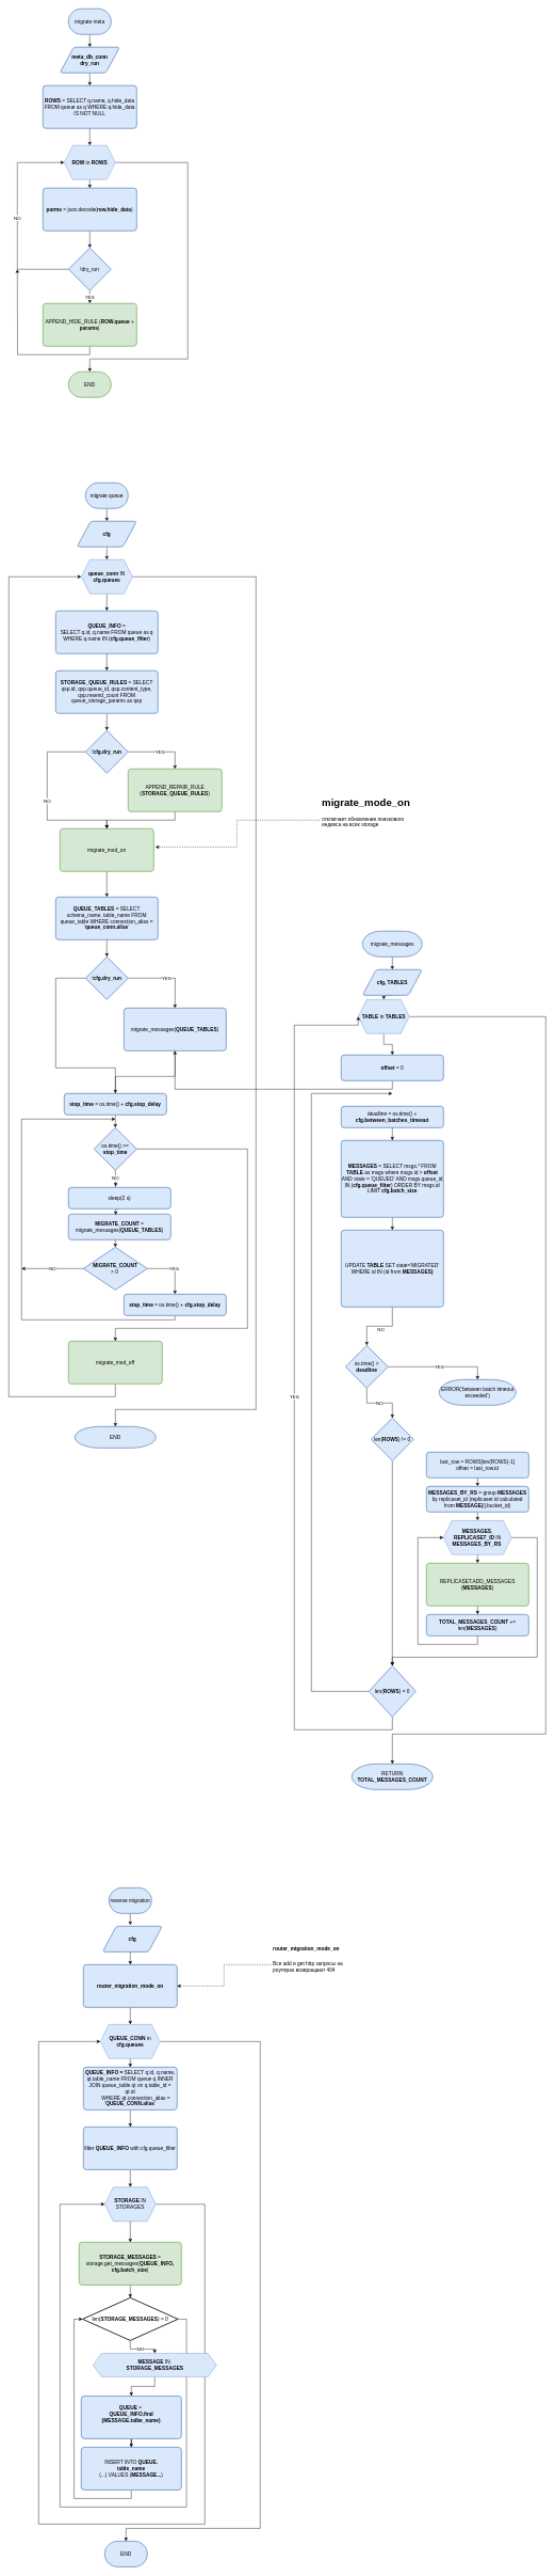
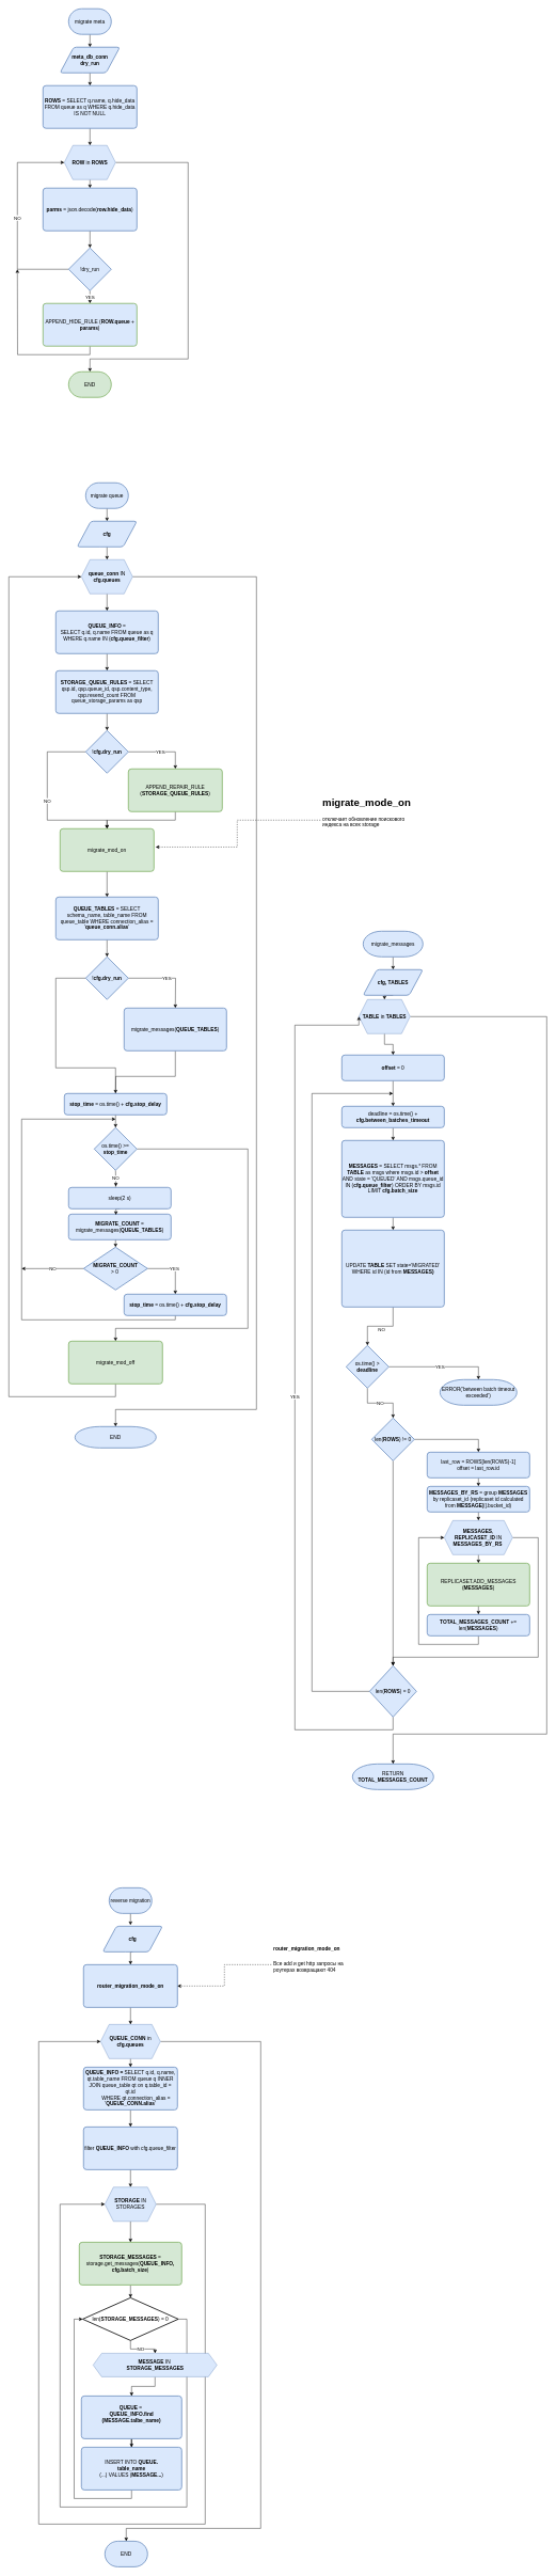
- <mxCell id="17" value="APPEND_HIDE_RULE (&lt;b&gt;ROW.queue&lt;/b&gt; + &lt;b&gt;params&lt;/b&gt;)" style="rounded=1;whiteSpace=wrap;html=1;absoluteArcSize=1;arcSize=14;strokeWidth=2;fillColor=#d5e8d4;strokeColor=#82b366;" vertex="1" parent="1"><mxGeometry x="100" y="710" width="220" height="100" as="geometry" /></mxCell>
+ <mxCell id="17" value="APPEND_HIDE_RULE (&lt;b&gt;ROW.queue&lt;/b&gt; + &lt;b&gt;params&lt;/b&gt;)" style="rounded=1;whiteSpace=wrap;html=1;absoluteArcSize=1;arcSize=14;strokeWidth=2;fillColor=#dae8fc;strokeColor=#82b366;" vertex="1" parent="1"><mxGeometry x="100" y="710" width="220" height="100" as="geometry" /></mxCell>
- <mxCell id="50" style="edgeStyle=orthogonalEdgeStyle;rounded=0;orthogonalLoop=1;jettySize=auto;html=1;exitX=0.5;exitY=1;exitDx=0;exitDy=0;" edge="1" parent="1" source="51" target="82"><mxGeometry relative="1" as="geometry" /></mxCell>
+ <mxCell id="50" style="edgeStyle=orthogonalEdgeStyle;rounded=0;orthogonalLoop=1;jettySize=auto;html=1;exitX=0.5;exitY=1;exitDx=0;exitDy=0;entryX=0.5;entryY=0;entryDx=0;entryDy=0;" edge="1" parent="1" source="51" target="57"><mxGeometry relative="1" as="geometry" /></mxCell>
+ <mxCell id="62" style="edgeStyle=orthogonalEdgeStyle;rounded=0;orthogonalLoop=1;jettySize=auto;html=1;exitX=1;exitY=0.5;exitDx=0;exitDy=0;exitPerimeter=0;" edge="1" parent="1" source="64" target="66"><mxGeometry relative="1" as="geometry"><Array as="points"><mxPoint x="1120" y="3370" /></Array></mxGeometry></mxCell>
